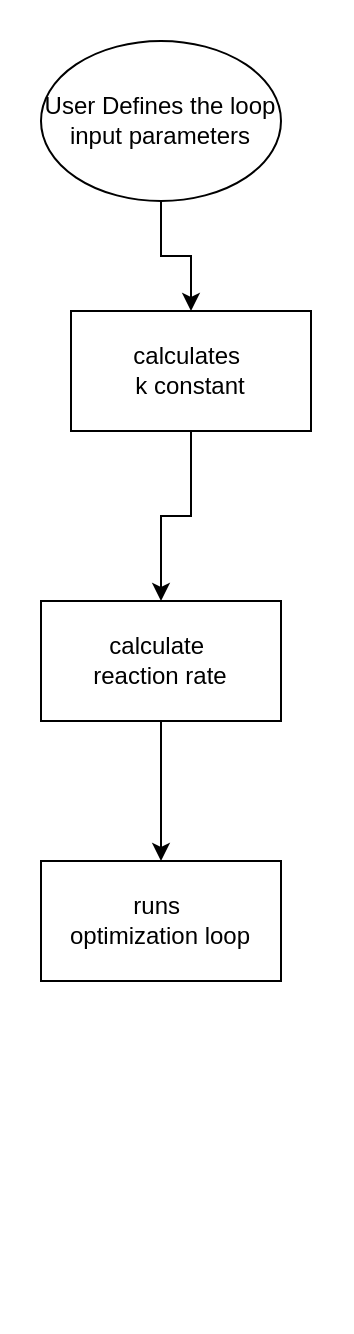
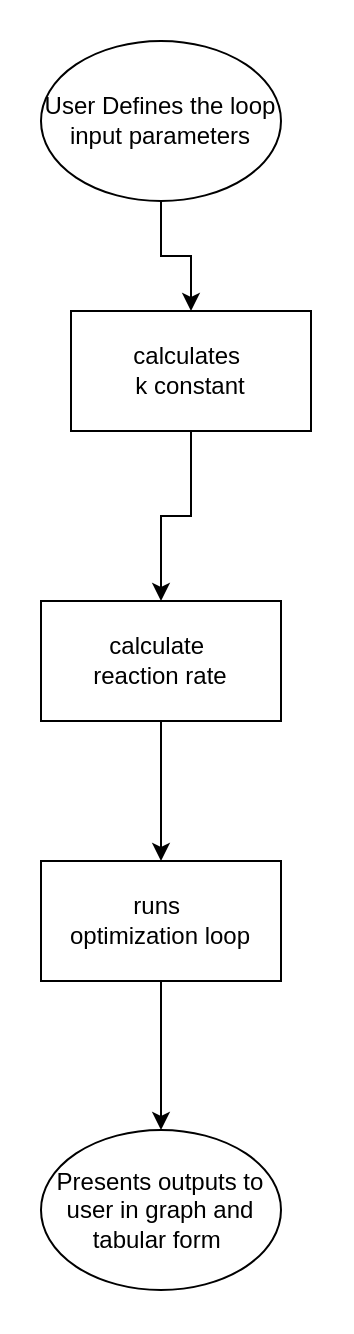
+ <mxCell id="8" style="edgeStyle=orthogonalEdgeStyle;rounded=0;orthogonalLoop=1;jettySize=auto;html=1;entryX=0.5;entryY=0;entryDx=0;entryDy=0;" edge="1" parent="1" source="9" target="10"><mxGeometry relative="1" as="geometry" /></mxCell>
+ <mxCell id="10" value="Presents outputs to user in graph and tabular form&amp;nbsp;" style="ellipse;whiteSpace=wrap;html=1;" vertex="1" parent="1"><mxGeometry x="20" y="564.5" width="120" height="80" as="geometry" /></mxCell>
